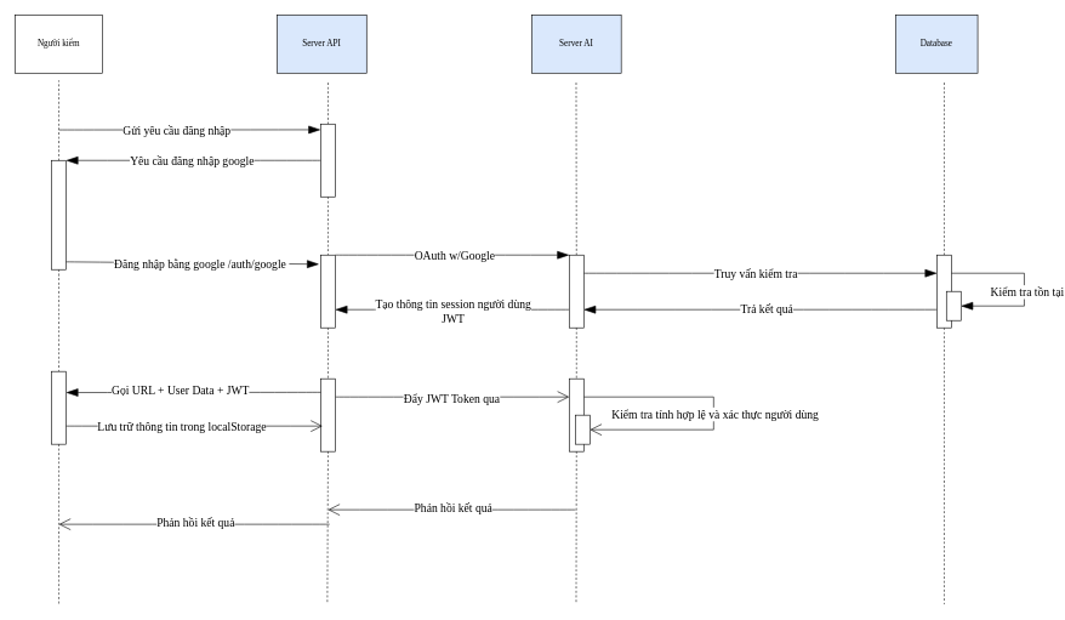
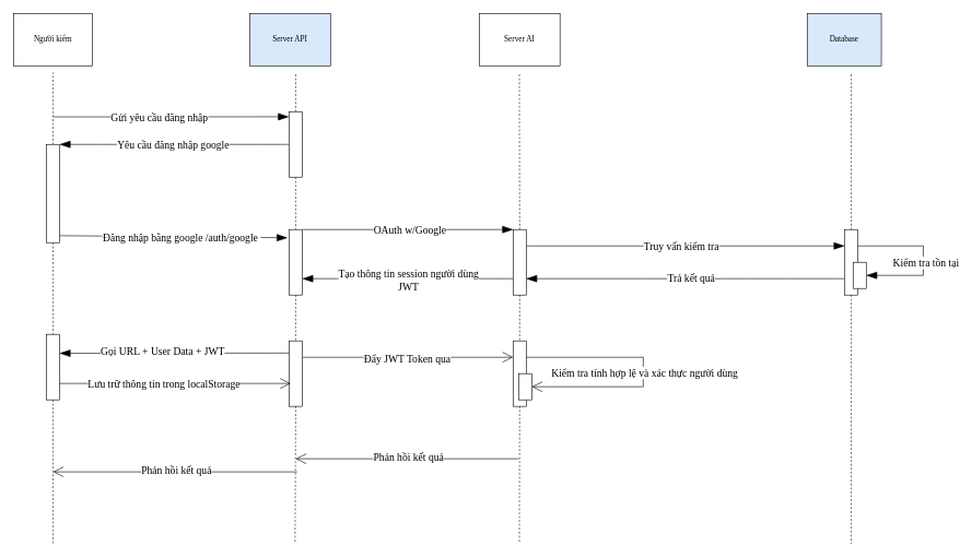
- <mxCell id="30" value="Server AI" style="rounded=0;whiteSpace=wrap;html=1;fontFamily=Architects Daughter;fontSource=https%3A%2F%2Ffonts.googleapis.com%2Fcss%3Ffamily%3DArchitects%2BDaughter;fillColor=#dae8fc;" vertex="1" parent="1"><mxGeometry x="730" y="20" width="123" height="80" as="geometry" /></mxCell>
+ <mxCell id="30" value="Server AI" style="rounded=0;whiteSpace=wrap;html=1;fontFamily=Architects Daughter;fontSource=https%3A%2F%2Ffonts.googleapis.com%2Fcss%3Ffamily%3DArchitects%2BDaughter;" vertex="1" parent="1"><mxGeometry x="730" y="20" width="123" height="80" as="geometry" /></mxCell>
